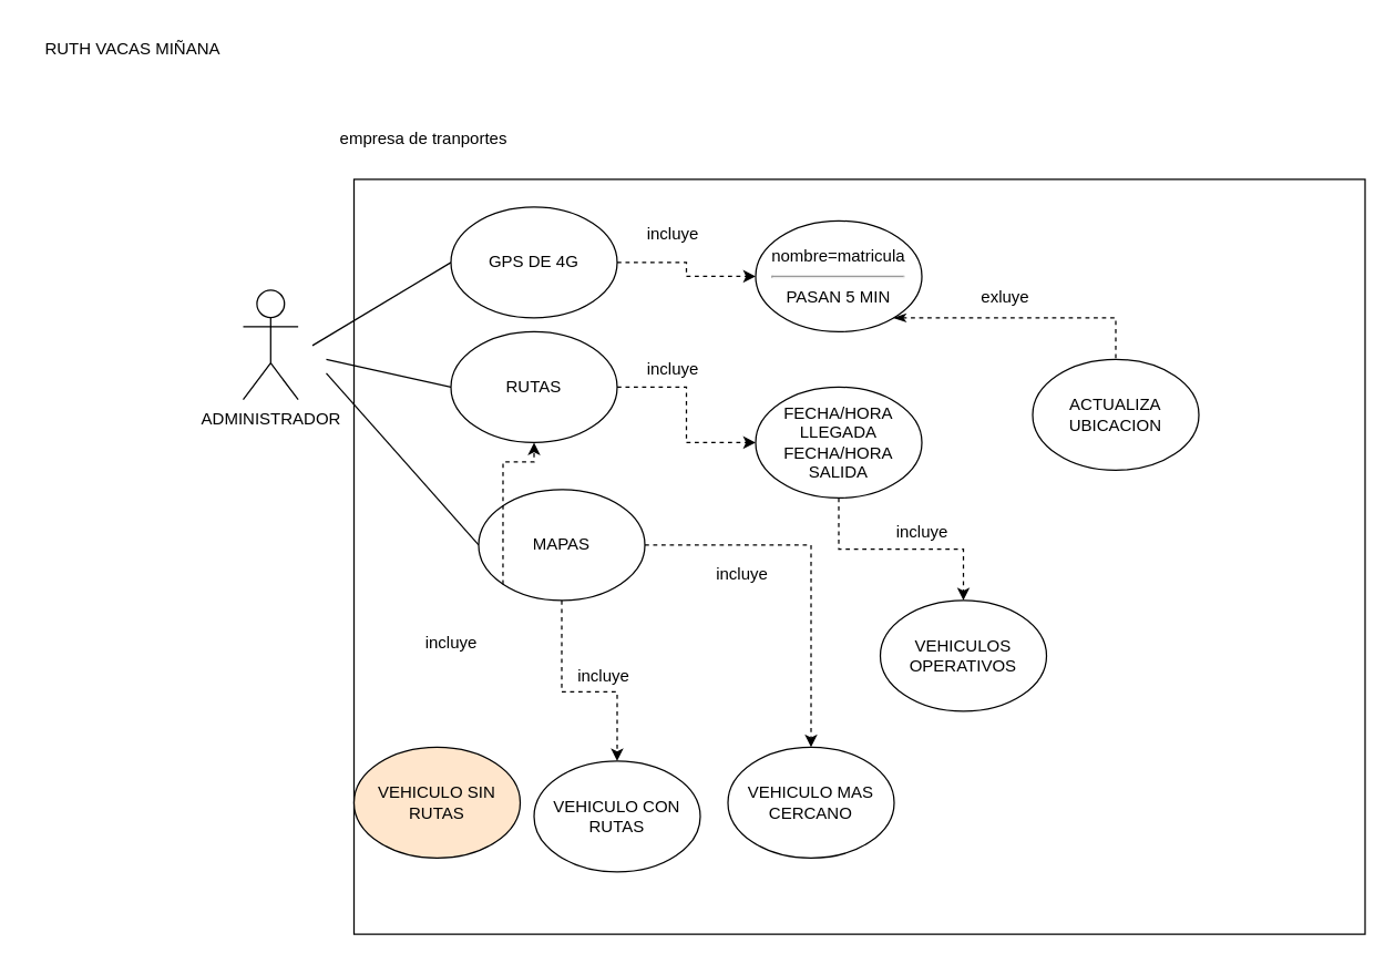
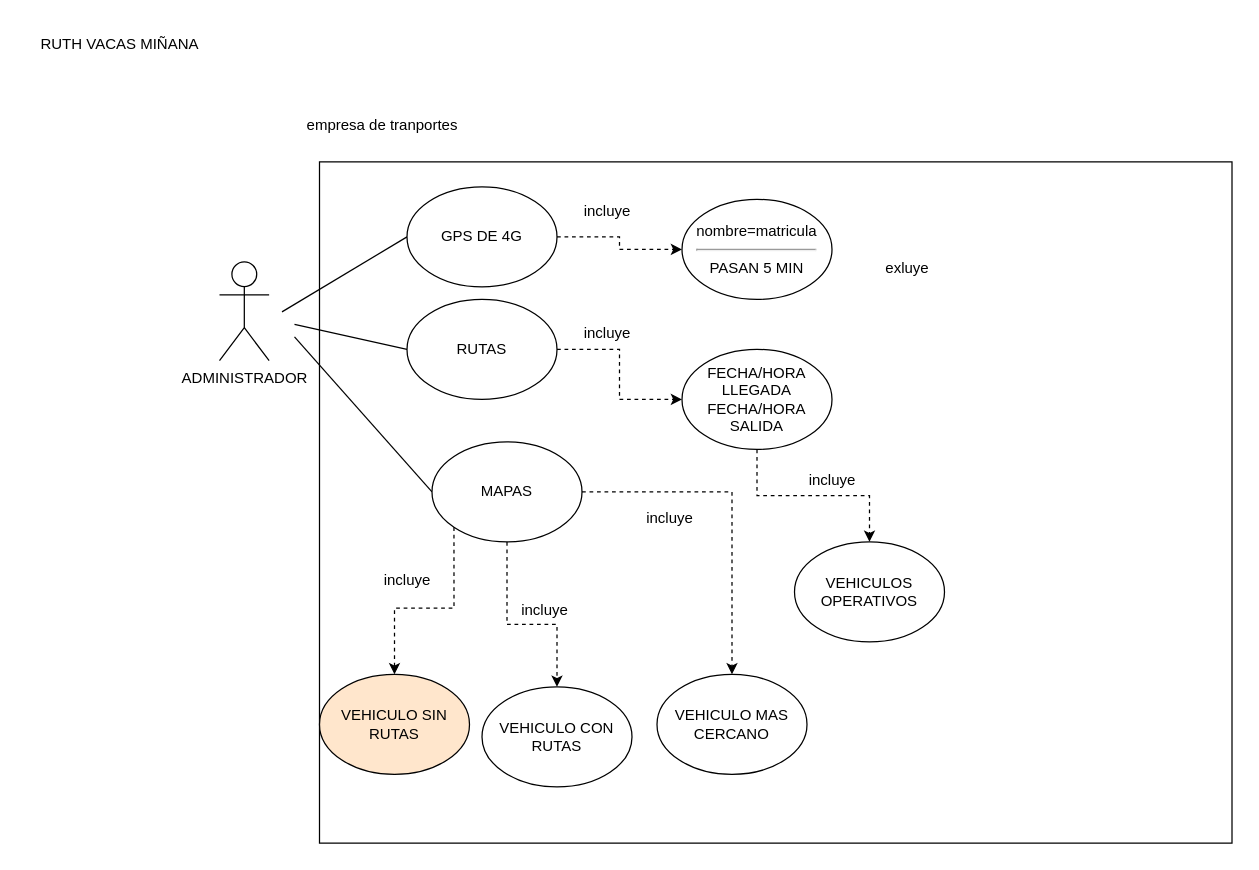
- <mxCell id="22" style="edgeStyle=orthogonalEdgeStyle;rounded=0;orthogonalLoop=1;jettySize=auto;html=1;dashed=1;entryX=0.5;entryY=0;entryDx=0;entryDy=0;startArrow=classicThin;startFill=1;endArrow=none;endFill=0;" edge="1" parent="3" source="11" target="21"><mxGeometry relative="1" as="geometry"><mxPoint x="630" y="164" as="targetPoint" /><Array as="points"><mxPoint x="460" y="144" /><mxPoint x="630" y="144" /></Array></mxGeometry></mxCell>
- <mxCell id="21" value="ACTUALIZA UBICACION" style="ellipse;whiteSpace=wrap;html=1;" vertex="1" parent="3"><mxGeometry x="570" y="174" width="120" height="80" as="geometry" /></mxCell>
- <mxCell id="29" style="edgeStyle=orthogonalEdgeStyle;rounded=0;orthogonalLoop=1;jettySize=auto;html=1;exitX=0;exitY=1;exitDx=0;exitDy=0;dashed=1;startArrow=none;startFill=0;endArrow=classic;endFill=1;" edge="1" parent="3" source="23" target="14"><mxGeometry relative="1" as="geometry" /></mxCell>
+ <mxCell id="29" style="edgeStyle=orthogonalEdgeStyle;rounded=0;orthogonalLoop=1;jettySize=auto;html=1;exitX=0;exitY=1;exitDx=0;exitDy=0;entryX=0.5;entryY=0;entryDx=0;entryDy=0;dashed=1;startArrow=none;startFill=0;endArrow=classic;endFill=1;" edge="1" parent="3" source="23" target="28"><mxGeometry relative="1" as="geometry" /></mxCell>
